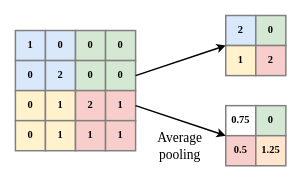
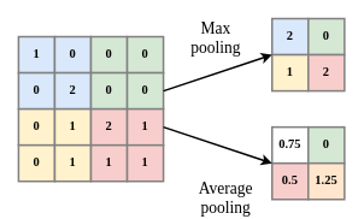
+ <mxCell id="28" value="&lt;font style=&quot;font-size: 18px&quot;&gt;Max pooling&lt;/font&gt;" style="text;html=1;strokeColor=none;fillColor=none;align=center;verticalAlign=middle;whiteSpace=wrap;rounded=0;fontFamily=lmodern;" parent="1" vertex="1"><mxGeometry x="203" y="32" width="70" height="20" as="geometry" /></mxCell>
- <mxCell id="29" value="&lt;font style=&quot;font-size: 18px&quot;&gt;Average pooling&lt;/font&gt;" style="text;html=1;strokeColor=none;fillColor=none;align=center;verticalAlign=middle;whiteSpace=wrap;rounded=0;fontFamily=lmodern;" parent="1" vertex="1"><mxGeometry x="204" y="184" width="70" height="20" as="geometry" /></mxCell>
+ <mxCell id="29" value="&lt;font style=&quot;font-size: 18px&quot;&gt;Average pooling&lt;/font&gt;" style="text;html=1;strokeColor=none;fillColor=none;align=center;verticalAlign=middle;whiteSpace=wrap;rounded=0;fontFamily=lmodern;" parent="1" vertex="1"><mxGeometry x="214" y="209" width="70" height="20" as="geometry" /></mxCell>
